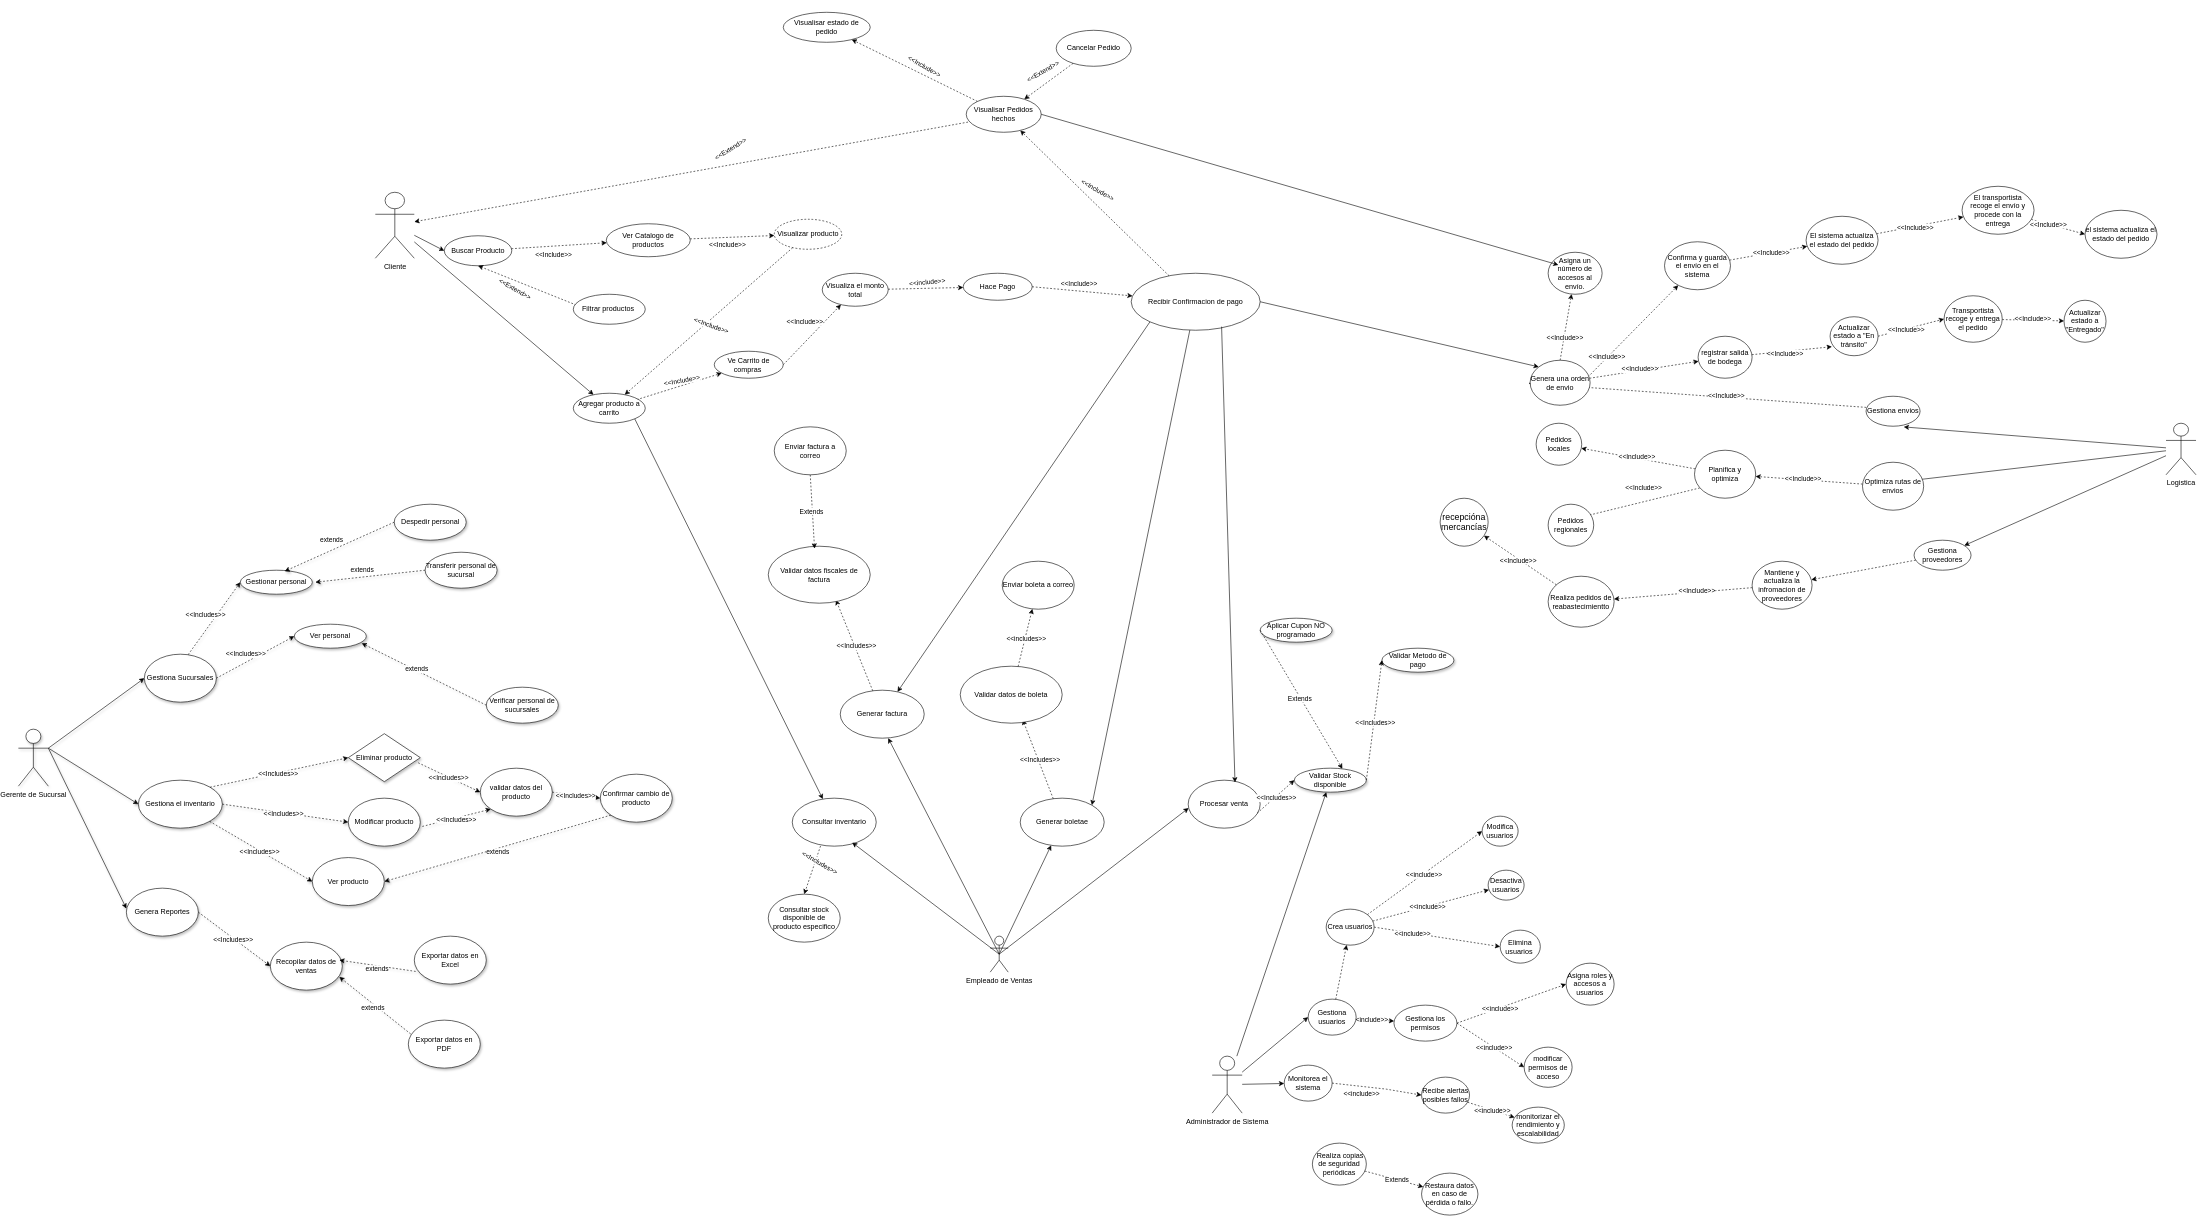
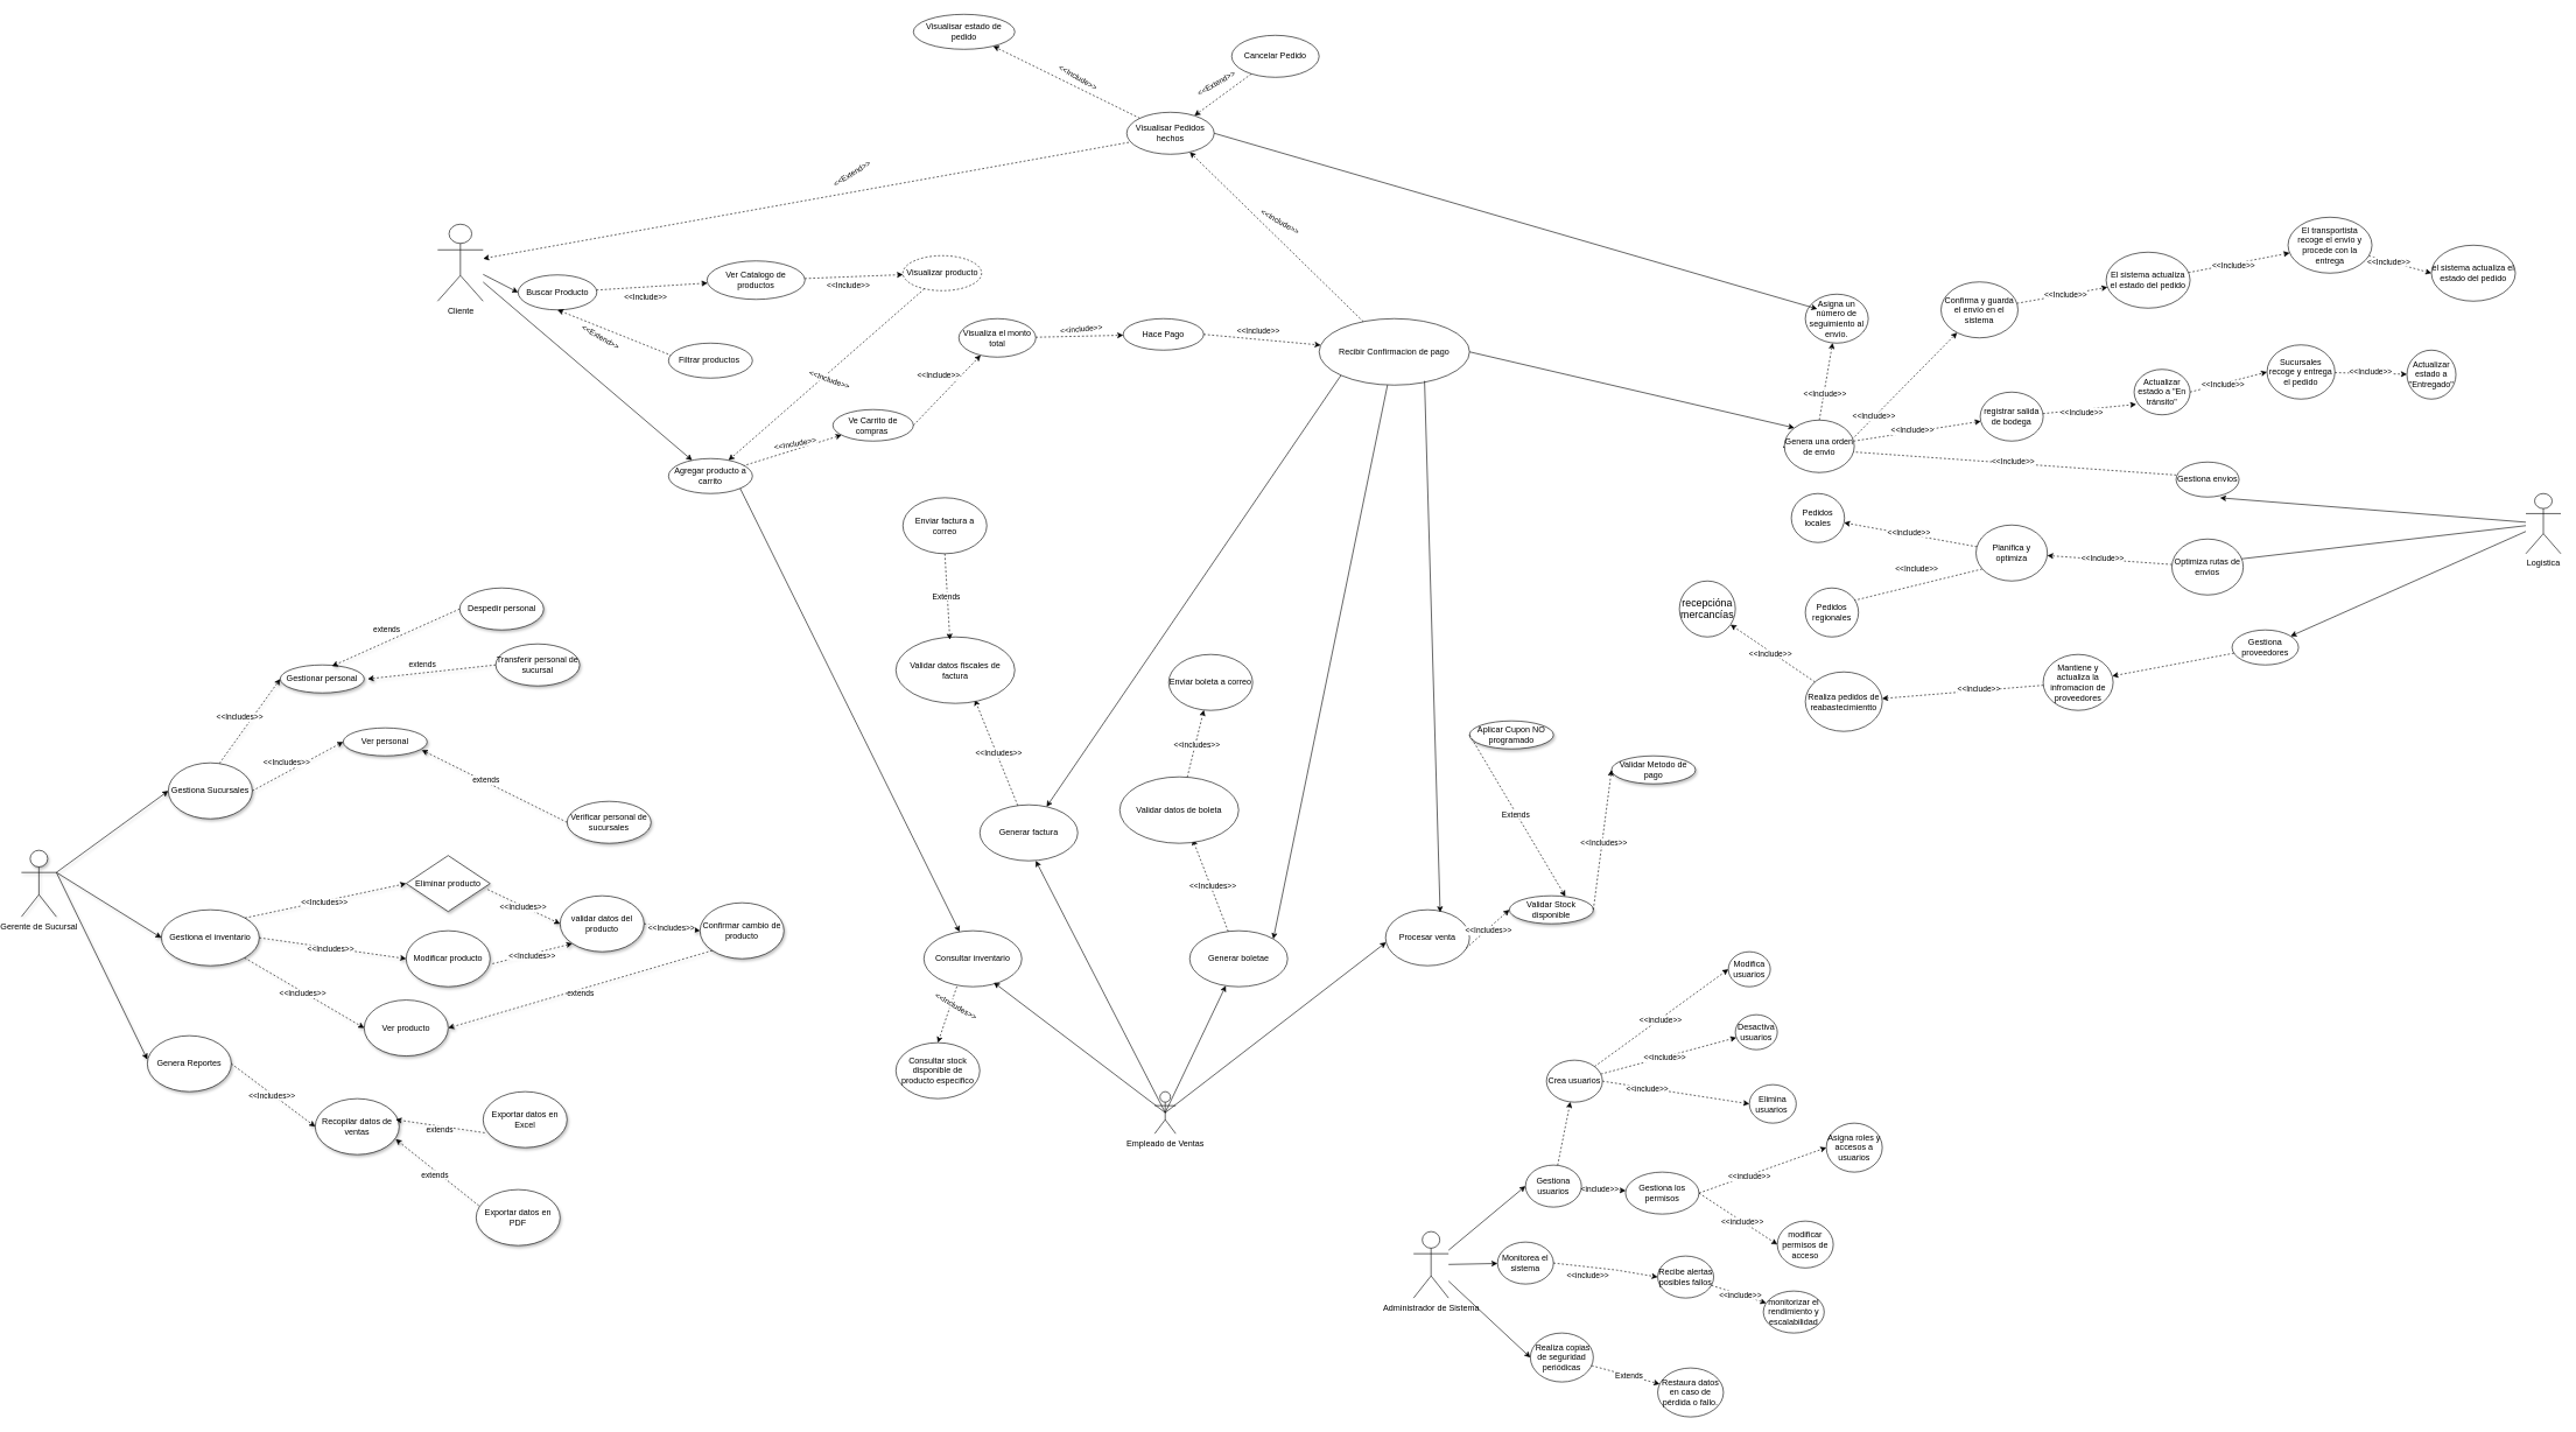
- <mxCell id="122" value="&lt;p data-pm-slice=&quot;1 1 [&amp;quot;ordered_list&amp;quot;,{&amp;quot;spread&amp;quot;:false,&amp;quot;startingNumber&amp;quot;:1,&amp;quot;start&amp;quot;:365,&amp;quot;end&amp;quot;:846},&amp;quot;regular_list_item&amp;quot;,{&amp;quot;start&amp;quot;:554,&amp;quot;end&amp;quot;:598}]&quot;&gt;Asigna un número de accesos al envío.&lt;/p&gt;" style="ellipse;whiteSpace=wrap;html=1;" vertex="1" parent="1"><mxGeometry x="2570" y="420" width="90" height="70" as="geometry" /></mxCell>
+ <mxCell id="122" value="&lt;p data-pm-slice=&quot;1 1 [&amp;quot;ordered_list&amp;quot;,{&amp;quot;spread&amp;quot;:false,&amp;quot;startingNumber&amp;quot;:1,&amp;quot;start&amp;quot;:365,&amp;quot;end&amp;quot;:846},&amp;quot;regular_list_item&amp;quot;,{&amp;quot;start&amp;quot;:554,&amp;quot;end&amp;quot;:598}]&quot;&gt;Asigna un número de seguimiento al envío.&lt;/p&gt;" style="ellipse;whiteSpace=wrap;html=1;" vertex="1" parent="1"><mxGeometry x="2570" y="420" width="90" height="70" as="geometry" /></mxCell>
- <mxCell id="111" value="Transportista recoge y entrega el pedido" style="ellipse;whiteSpace=wrap;html=1;" vertex="1" parent="1"><mxGeometry x="3230" y="492.5" width="97" height="77.5" as="geometry" /></mxCell>
+ <mxCell id="111" value="Sucursales recoge y entrega el pedido" style="ellipse;whiteSpace=wrap;html=1;" vertex="1" parent="1"><mxGeometry x="3230" y="492.5" width="97" height="77.5" as="geometry" /></mxCell>
- <mxCell id="4" style="rounded=0;orthogonalLoop=1;jettySize=auto;html=1;" edge="1" parent="1" source="5" target="73"><mxGeometry relative="1" as="geometry"><mxPoint x="2080" y="1965" as="targetPoint" /><mxPoint x="2060" y="1825" as="sourcePoint" /></mxGeometry></mxCell>
+ <mxCell id="4" style="rounded=0;orthogonalLoop=1;jettySize=auto;html=1;entryX=0;entryY=0.5;entryDx=0;entryDy=0;" edge="1" parent="1" source="5" target="21"><mxGeometry relative="1" as="geometry"><mxPoint x="2080" y="1965" as="targetPoint" /><mxPoint x="2060" y="1825" as="sourcePoint" /></mxGeometry></mxCell>
